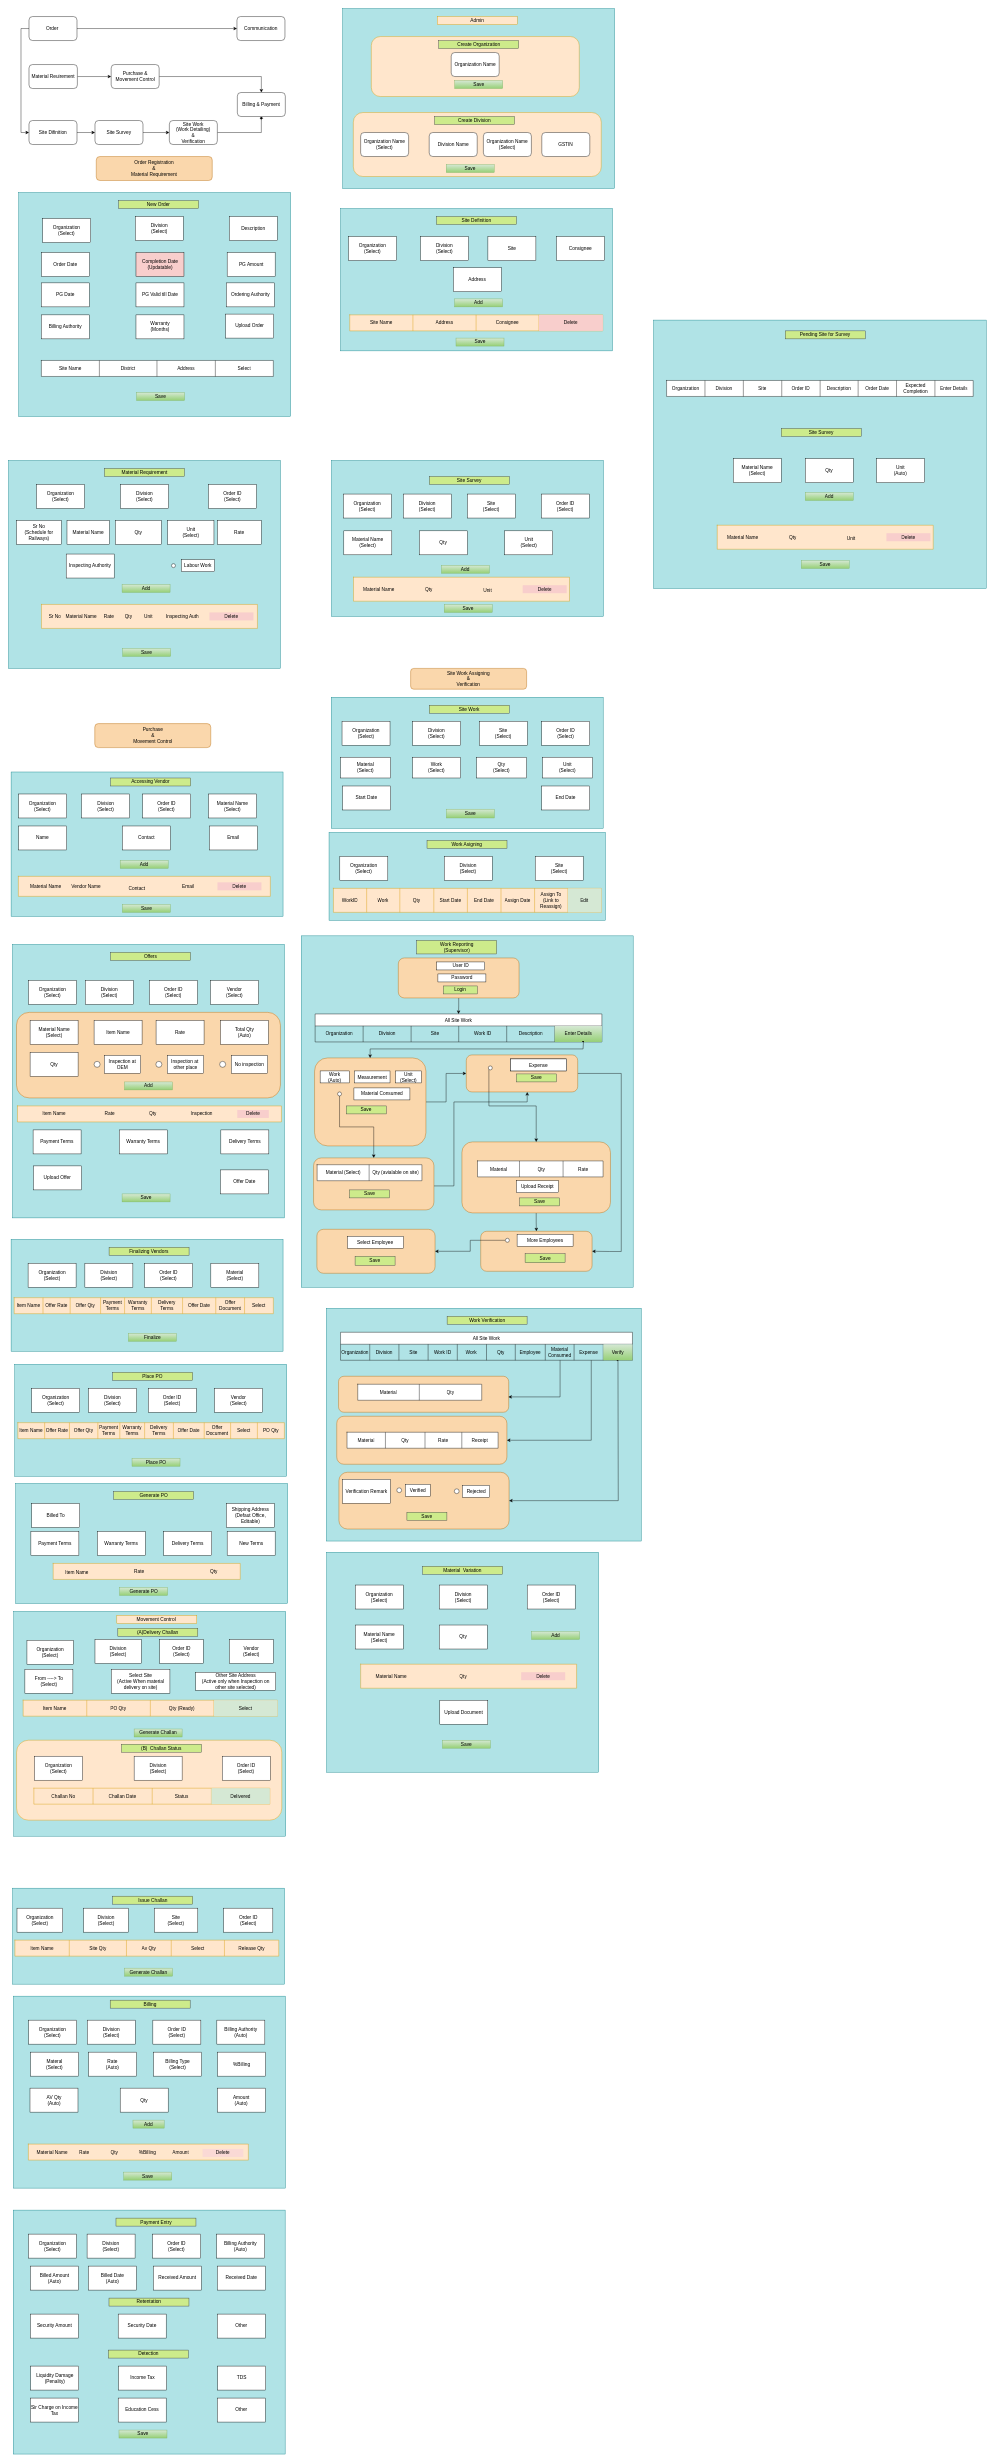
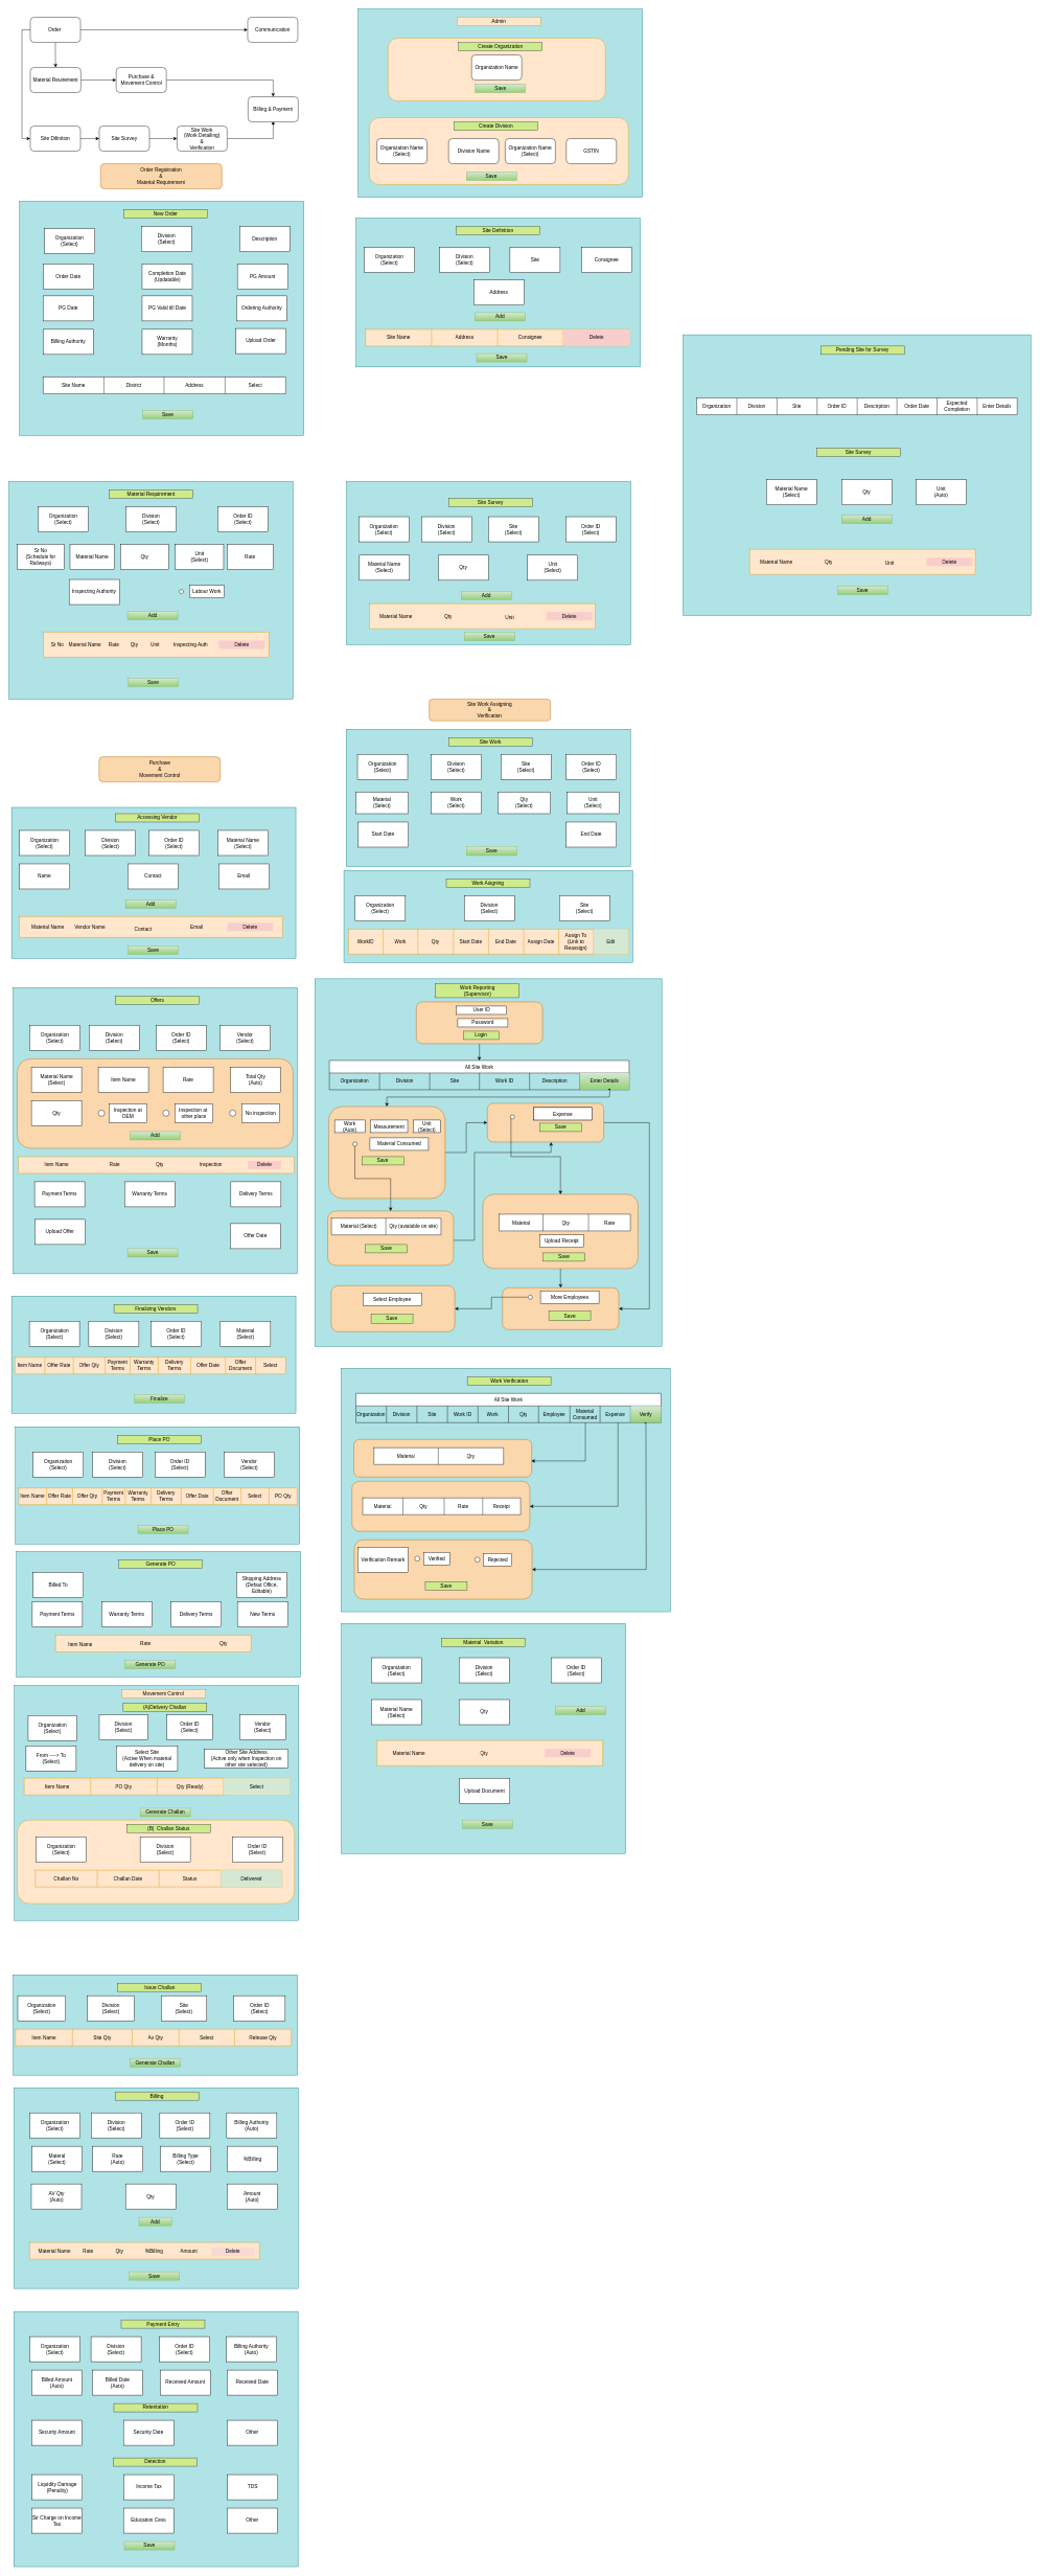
+ <mxCell id="2" style="edgeStyle=orthogonalEdgeStyle;rounded=0;orthogonalLoop=1;jettySize=auto;html=1;exitX=0.5;exitY=1;exitDx=0;exitDy=0;entryX=0.5;entryY=0;entryDx=0;entryDy=0;" parent="1" source="5" target="7" edge="1"><mxGeometry relative="1" as="geometry" /></mxCell>
- <mxCell id="27" value="Completion Date&lt;br&gt;(Updatable)" style="rounded=0;whiteSpace=wrap;html=1;fillColor=#f8cecc;" parent="1" vertex="1"><mxGeometry x="339.51" y="630" width="120" height="60" as="geometry" /></mxCell>
+ <mxCell id="27" value="Completion Date&lt;br&gt;(Updatable)" style="rounded=0;whiteSpace=wrap;html=1;" parent="1" vertex="1"><mxGeometry x="339.51" y="630" width="120" height="60" as="geometry" /></mxCell>
